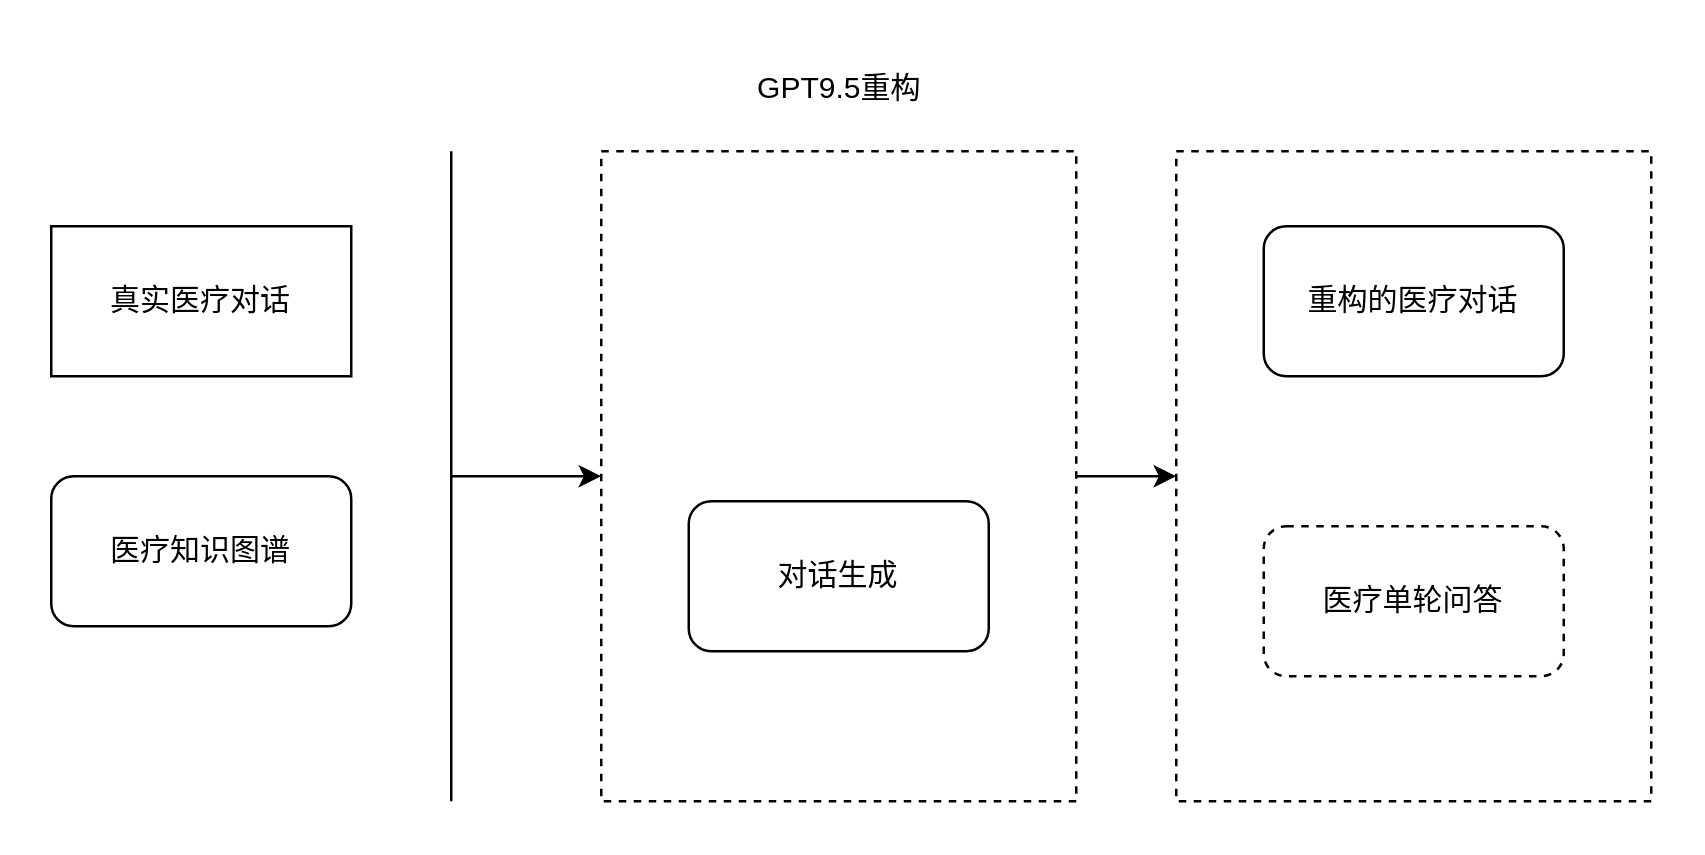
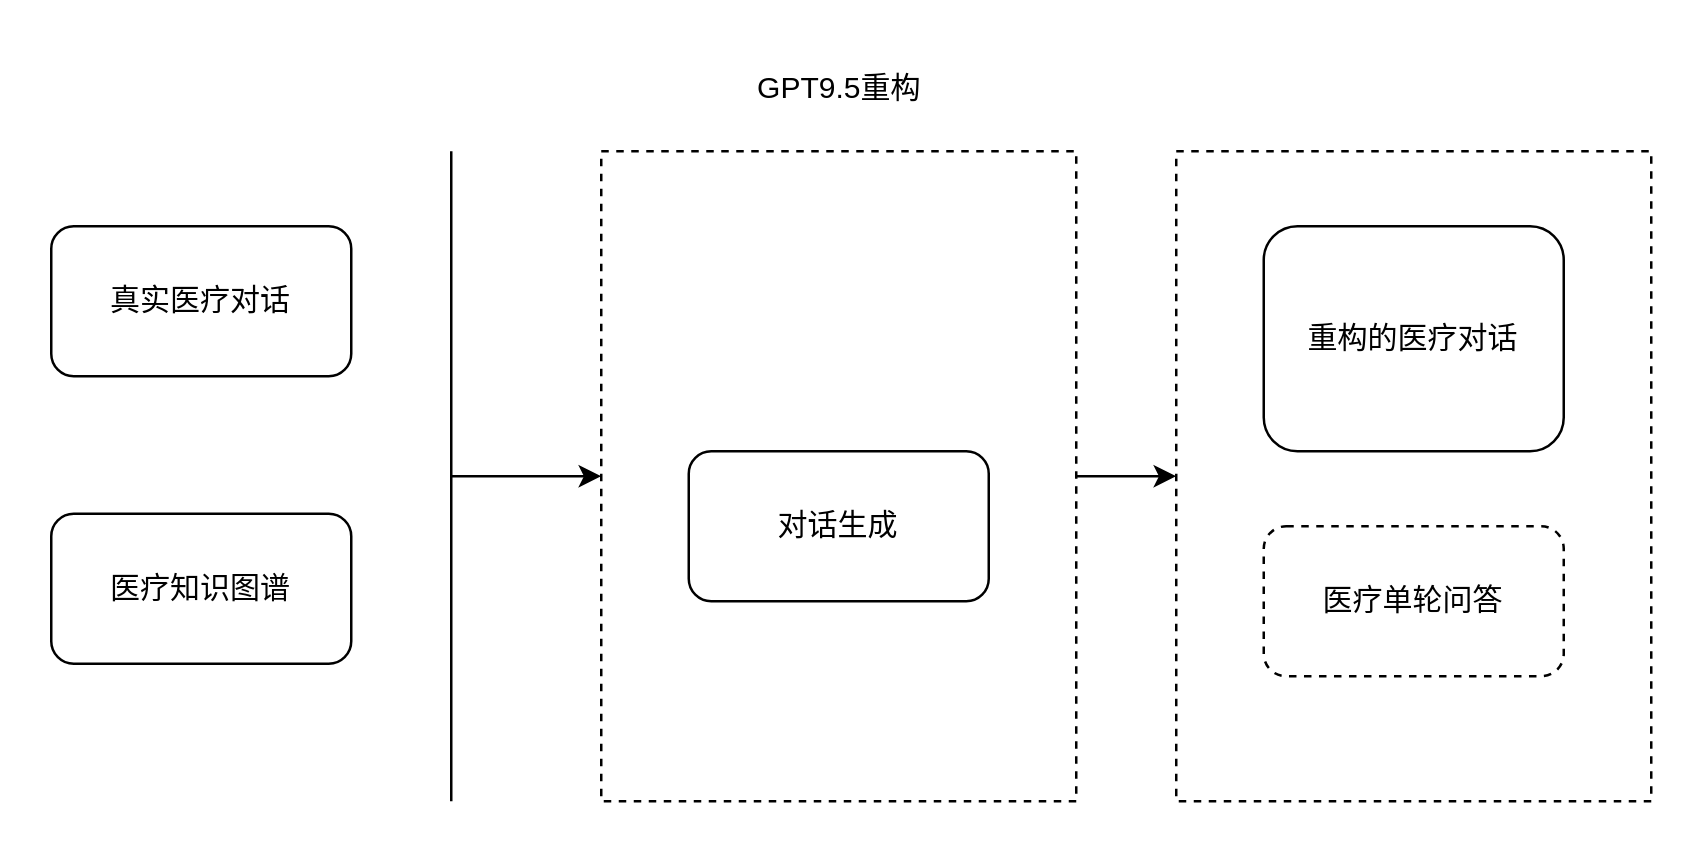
- <mxCell id="2" value="真实医疗对话" style="whiteSpace=wrap;html=1;rounded=0;" vertex="1" parent="1"><mxGeometry x="20" y="90" width="120" height="60" as="geometry" /></mxCell>
+ <mxCell id="2" value="真实医疗对话" style="rounded=1;whiteSpace=wrap;html=1;" vertex="1" parent="1"><mxGeometry x="20" y="90" width="120" height="60" as="geometry" /></mxCell>
- <mxCell id="8" value="重构的医疗对话" style="rounded=1;whiteSpace=wrap;html=1;" vertex="1" parent="1"><mxGeometry x="505" y="90" width="120" height="60" as="geometry" /></mxCell>
+ <mxCell id="8" value="重构的医疗对话" style="rounded=1;whiteSpace=wrap;html=1;" vertex="1" parent="1"><mxGeometry x="505" y="90" width="120" height="90" as="geometry" /></mxCell>
- <mxCell id="3" value="医疗知识图谱" style="rounded=1;whiteSpace=wrap;html=1;" vertex="1" parent="1"><mxGeometry x="20" y="190" width="120" height="60" as="geometry" /></mxCell>
+ <mxCell id="3" value="医疗知识图谱" style="rounded=1;whiteSpace=wrap;html=1;" vertex="1" parent="1"><mxGeometry x="20" y="205" width="120" height="60" as="geometry" /></mxCell>
- <mxCell id="6" value="对话生成" style="rounded=1;whiteSpace=wrap;html=1;" vertex="1" parent="1"><mxGeometry x="275" y="200" width="120" height="60" as="geometry" /></mxCell>
+ <mxCell id="6" value="对话生成" style="rounded=1;whiteSpace=wrap;html=1;" vertex="1" parent="1"><mxGeometry x="275" y="180" width="120" height="60" as="geometry" /></mxCell>
